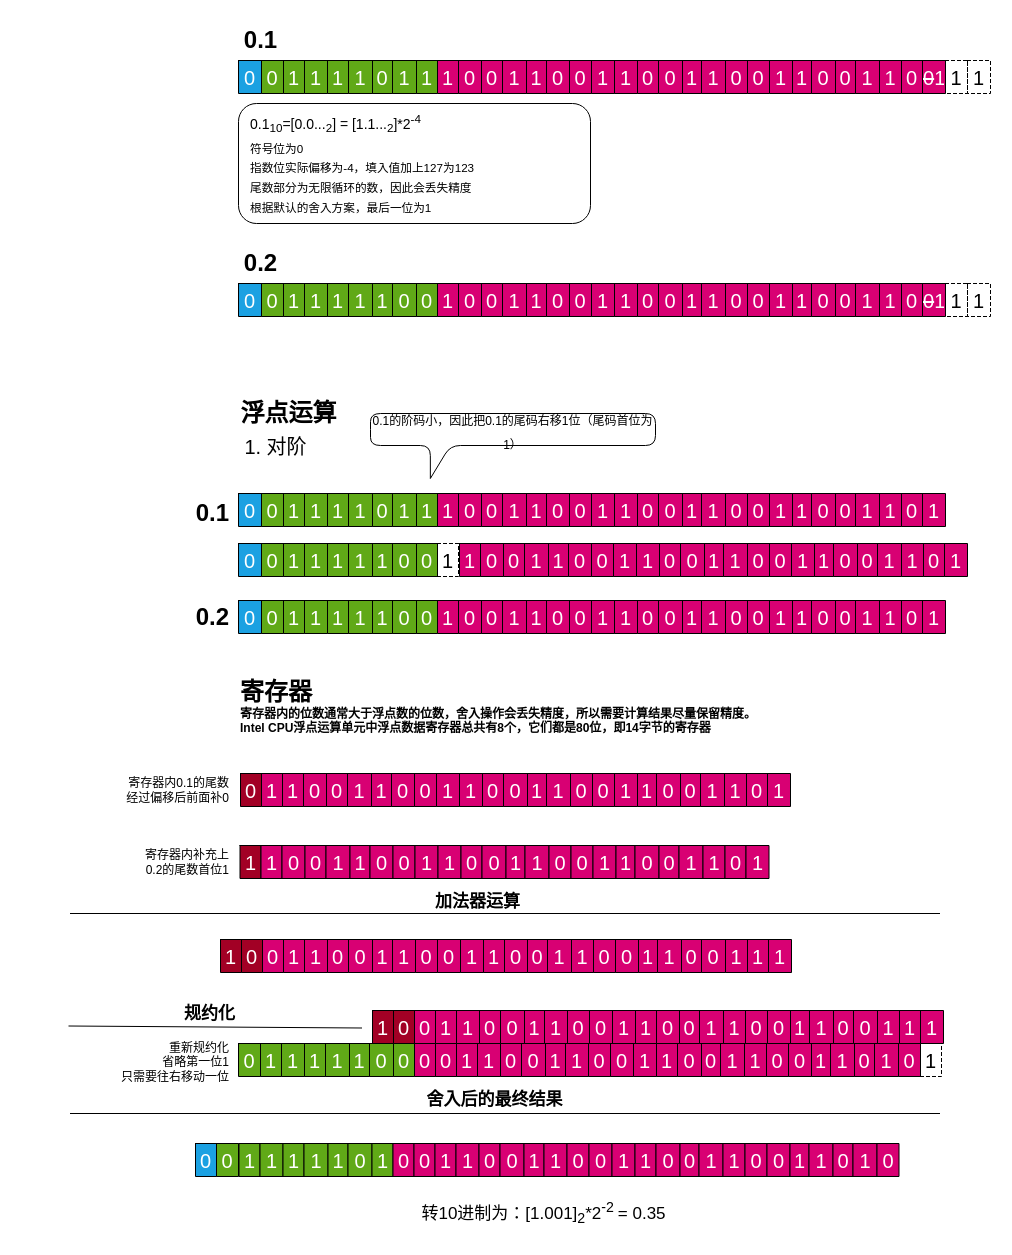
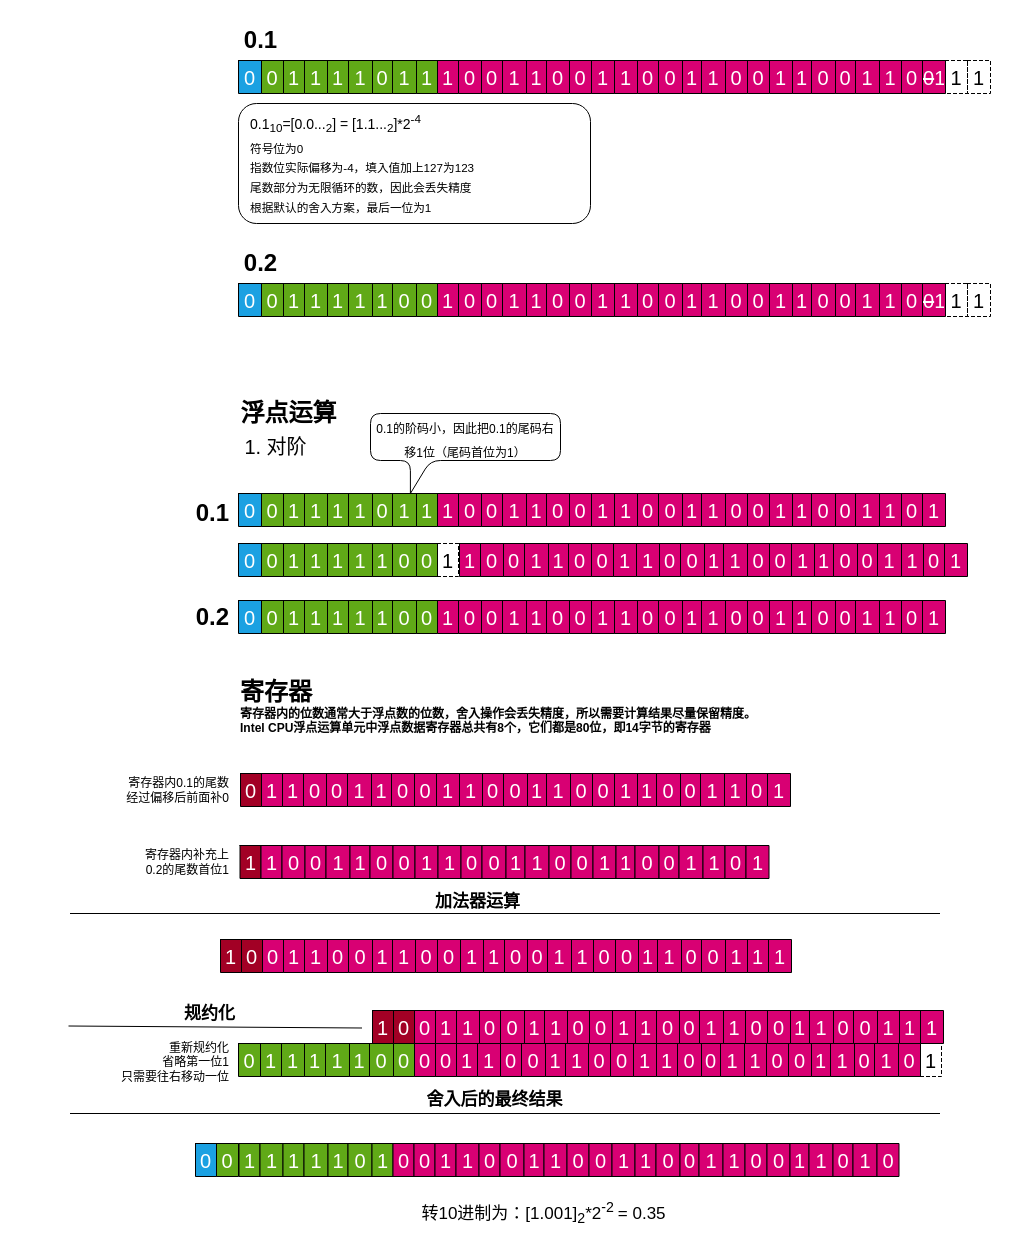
- <mxCell id="149" value="&lt;font style=&quot;font-size: 12px;&quot;&gt;0.1的阶码小，因此把0.1的尾码右移1位（尾码首位为1）&lt;/font&gt;" style="shape=callout;whiteSpace=wrap;html=1;perimeter=calloutPerimeter;rounded=1;strokeColor=#000000;fontSize=20;fillColor=none;gradientColor=none;size=33;position=0.21;position2=0.21;fontColor=#000000;" parent="1" vertex="1"><mxGeometry x="370" y="413" width="285" height="65" as="geometry" /></mxCell>
+ <mxCell id="149" value="&lt;font style=&quot;font-size: 12px;&quot;&gt;0.1的阶码小，因此把0.1的尾码右移1位（尾码首位为1）&lt;/font&gt;" style="shape=callout;whiteSpace=wrap;html=1;perimeter=calloutPerimeter;rounded=1;strokeColor=#000000;fontSize=20;fillColor=none;gradientColor=none;size=33;position=0.21;position2=0.21;fontColor=#000000;" parent="1" vertex="1"><mxGeometry x="370" y="413" width="190" height="80" as="geometry" /></mxCell>
